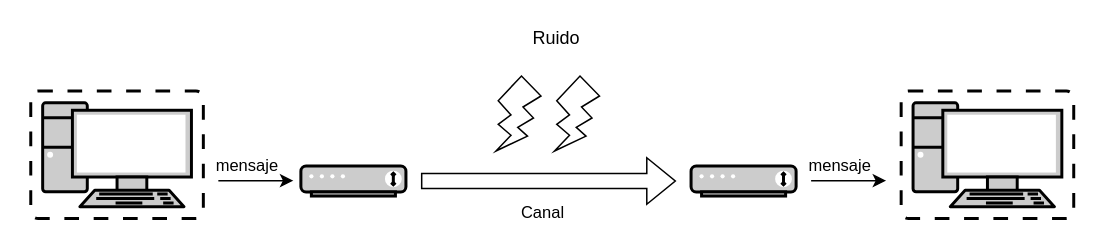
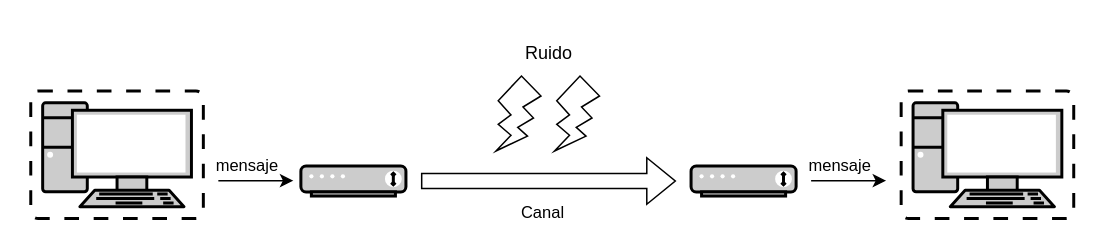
- <mxCell id="14" value="&lt;font color=&quot;#000000&quot;&gt;Ruido&lt;/font&gt;" style="text;html=1;align=center;verticalAlign=middle;resizable=0;points=[];autosize=1;strokeColor=none;fillColor=none;" parent="1" vertex="1"><mxGeometry x="345" y="10" width="50" height="30" as="geometry" /></mxCell>
+ <mxCell id="14" value="&lt;font color=&quot;#000000&quot;&gt;Ruido&lt;/font&gt;" style="text;html=1;align=center;verticalAlign=middle;resizable=0;points=[];autosize=1;strokeColor=none;fillColor=none;" parent="1" vertex="1"><mxGeometry x="340" y="20" width="50" height="30" as="geometry" /></mxCell>
